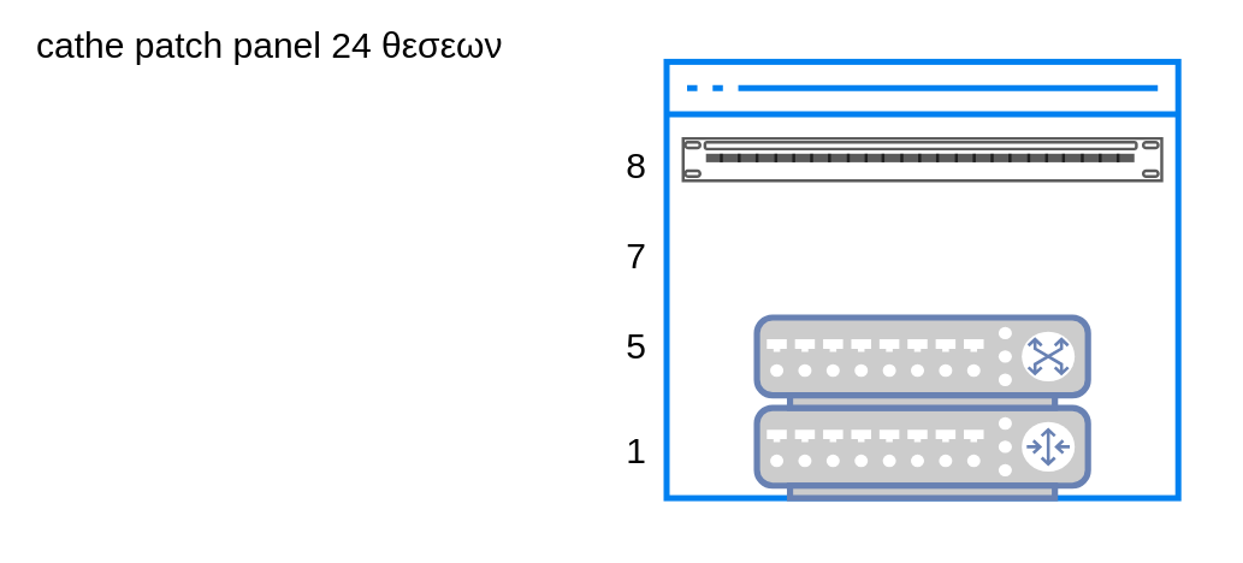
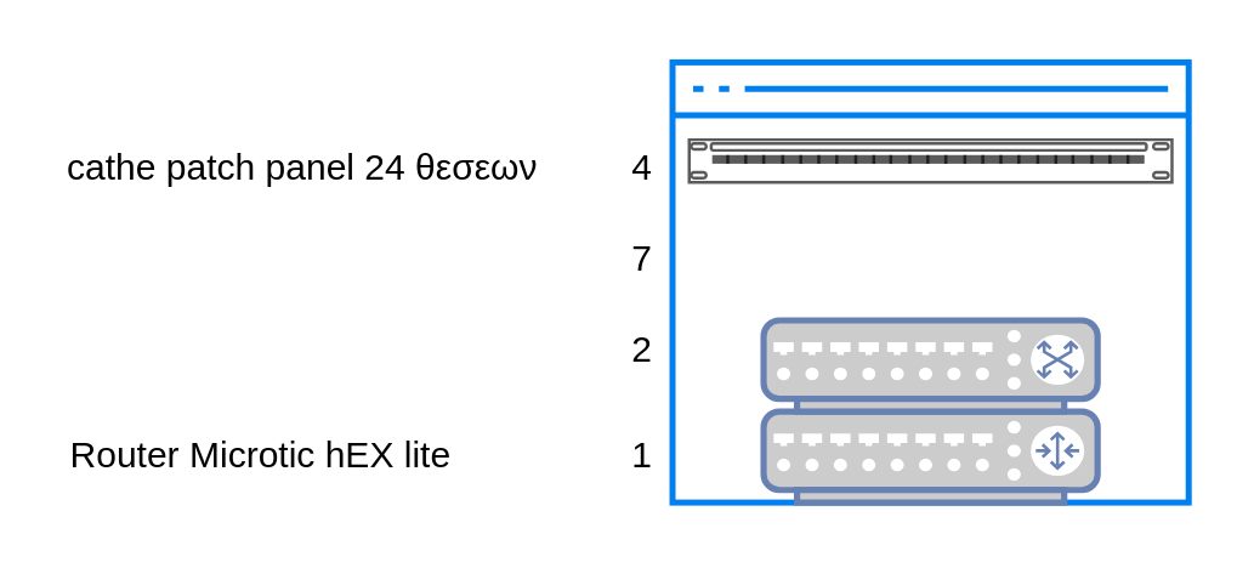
- <mxCell id="6" value="cathe patch panel 24 θεσεων" style="text;html=1;resizable=0;points=[];autosize=1;align=left;verticalAlign=top;spacingTop=-4;" vertex="1" parent="1"><mxGeometry x="10" y="5" width="170" height="20" as="geometry" /></mxCell>
+ <mxCell id="6" value="cathe patch panel 24 θεσεων" style="text;html=1;resizable=0;points=[];autosize=1;align=left;verticalAlign=top;spacingTop=-4;" vertex="1" parent="1"><mxGeometry x="20" y="45" width="170" height="20" as="geometry" /></mxCell>
- <mxCell id="10" value="8" style="text;html=1;resizable=0;points=[];autosize=1;align=left;verticalAlign=top;spacingTop=-4;" vertex="1" parent="1"><mxGeometry x="206" y="45" width="20" height="20" as="geometry" /></mxCell>
+ <mxCell id="10" value="4" style="text;html=1;resizable=0;points=[];autosize=1;align=left;verticalAlign=top;spacingTop=-4;" vertex="1" parent="1"><mxGeometry x="206" y="45" width="20" height="20" as="geometry" /></mxCell>
- <mxCell id="9" value="5" style="text;html=1;resizable=0;points=[];autosize=1;align=left;verticalAlign=top;spacingTop=-4;" vertex="1" parent="1"><mxGeometry x="206" y="105" width="20" height="20" as="geometry" /></mxCell>
+ <mxCell id="9" value="2" style="text;html=1;resizable=0;points=[];autosize=1;align=left;verticalAlign=top;spacingTop=-4;" vertex="1" parent="1"><mxGeometry x="206" y="105" width="20" height="20" as="geometry" /></mxCell>
+ <mxCell id="7" value="Router Microtic hEX lite" style="text;html=1;resizable=0;points=[];autosize=1;align=left;verticalAlign=top;spacingTop=-4;" vertex="1" parent="1"><mxGeometry y="140" width="140" height="20" as="geometry" x="21" /></mxCell>
